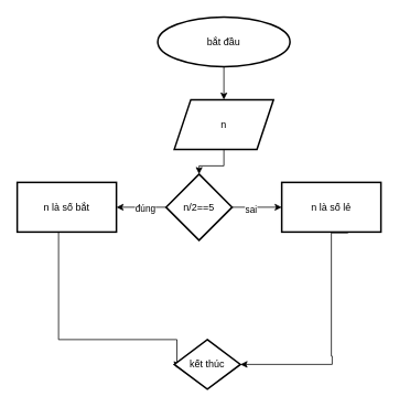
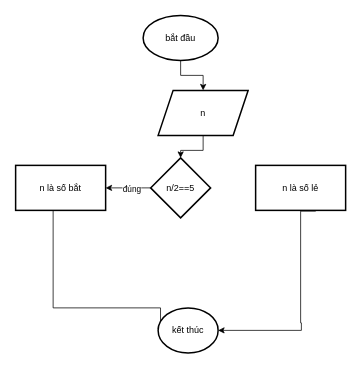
- <mxCell id="3" value="bắt đầu" style="strokeWidth=2;html=1;shape=mxgraph.flowchart.start_1;whiteSpace=wrap;" vertex="1" parent="1"><mxGeometry x="190" y="20" width="160" height="60" as="geometry" /></mxCell>
+ <mxCell id="3" value="bắt đầu" style="strokeWidth=2;html=1;shape=mxgraph.flowchart.start_1;whiteSpace=wrap;" vertex="1" parent="1"><mxGeometry x="190" y="20" width="100" height="60" as="geometry" /></mxCell>
- <mxCell id="6" value="" style="edgeStyle=orthogonalEdgeStyle;rounded=0;orthogonalLoop=1;jettySize=auto;html=1;" edge="1" parent="1" source="10" target="12"><mxGeometry relative="1" as="geometry" /></mxCell>
- <mxCell id="7" value="sai" style="edgeLabel;html=1;align=center;verticalAlign=middle;resizable=0;points=[];" vertex="1" connectable="0" parent="6"><mxGeometry x="-0.267" y="-2" relative="1" as="geometry"><mxPoint as="offset" /></mxGeometry></mxCell>
- <mxCell id="15" value="kết thúc" style="rhombus;whiteSpace=wrap;html=1;strokeWidth=2;" vertex="1" parent="1"><mxGeometry x="210" y="410" width="80" height="60" as="geometry" /></mxCell>
+ <mxCell id="15" value="kết thúc" style="ellipse;whiteSpace=wrap;html=1;strokeWidth=2;" vertex="1" parent="1"><mxGeometry x="210" y="410" width="80" height="60" as="geometry" /></mxCell>
